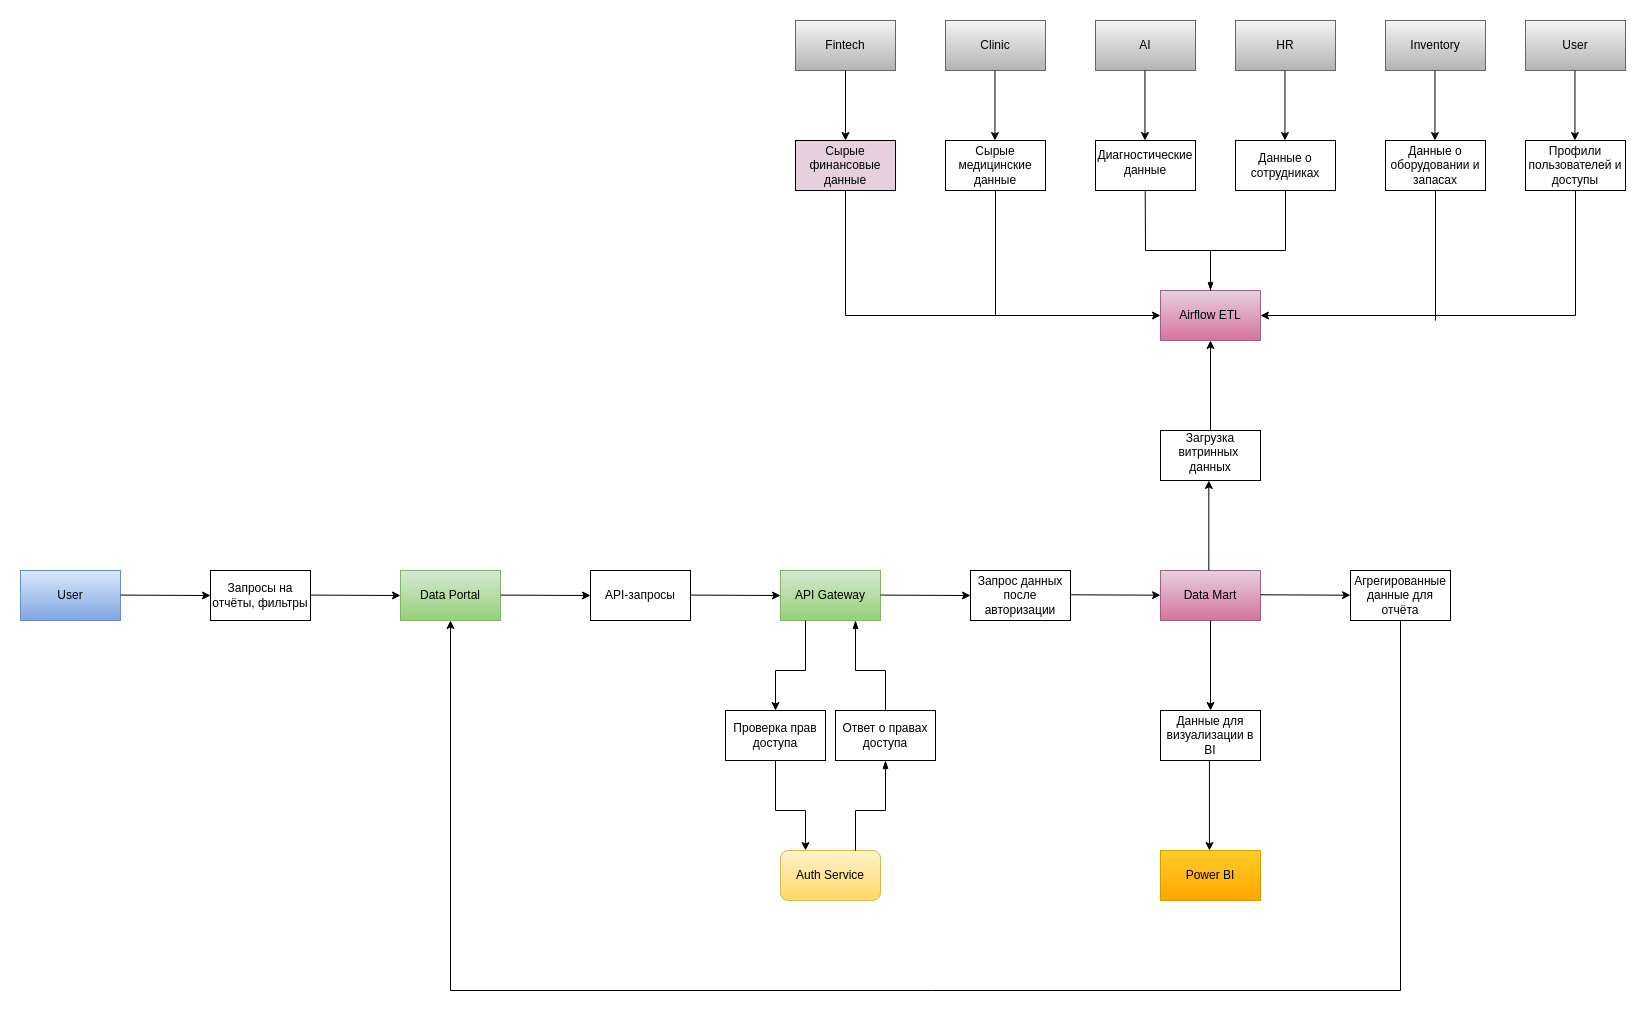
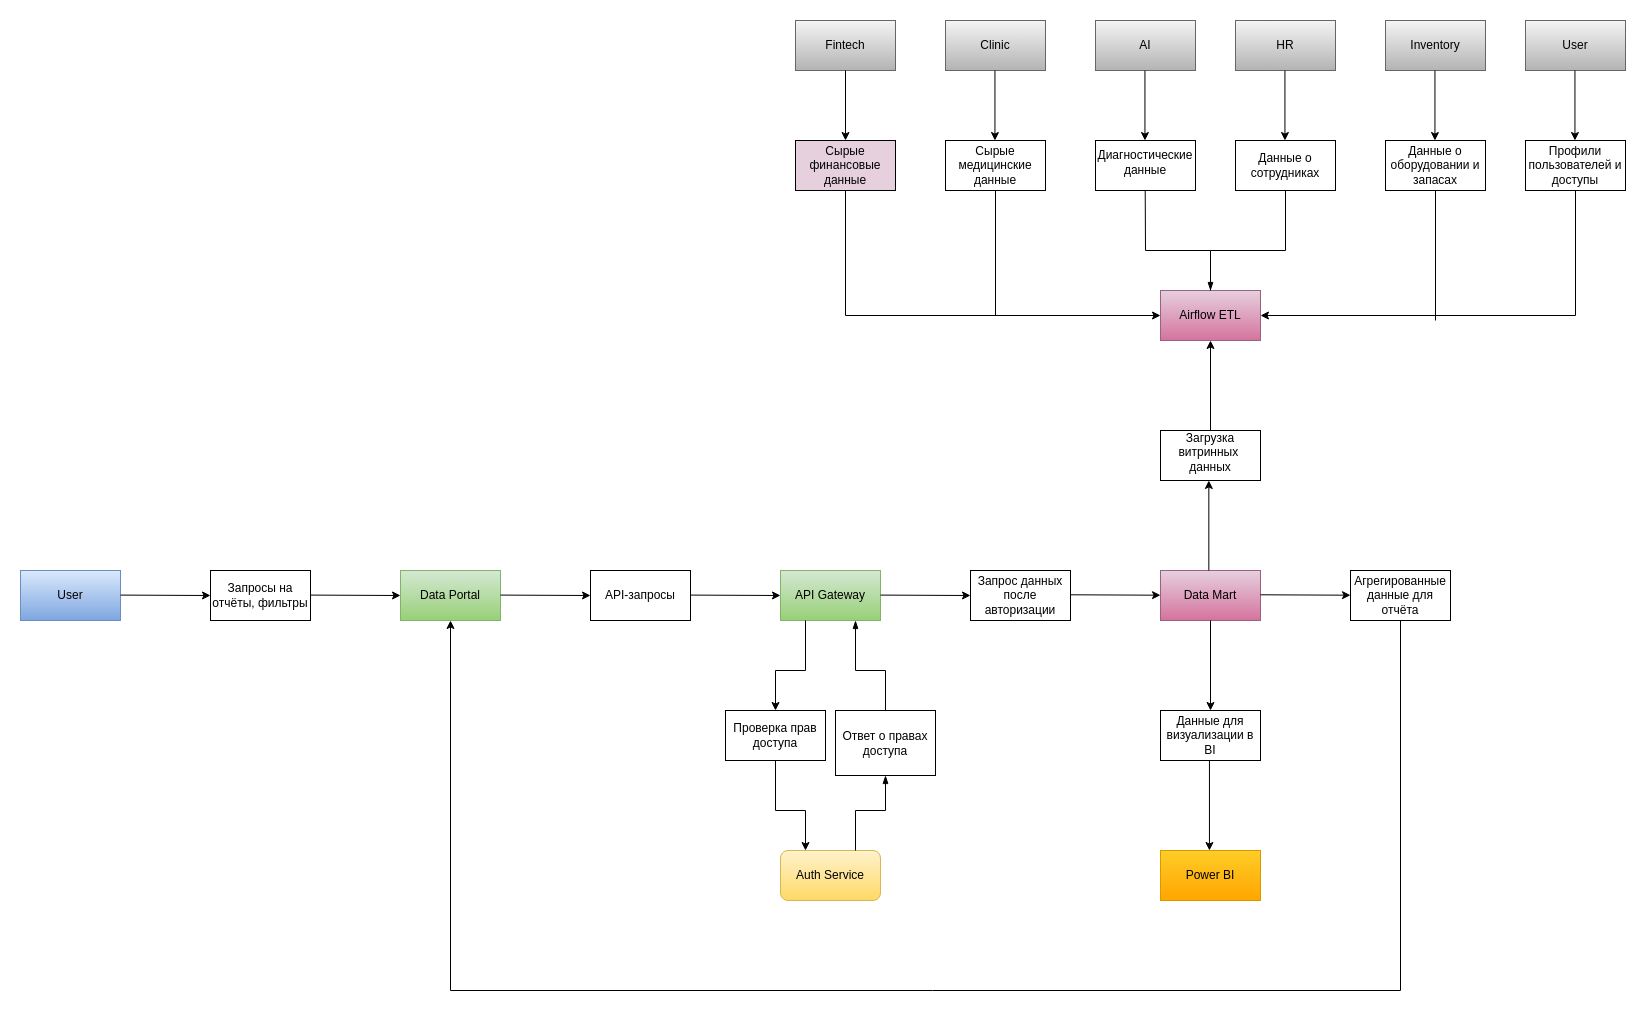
- <mxCell id="22" value="Ответ о правах доступа" style="html=1;dashed=0;whiteSpace=wrap;" vertex="1" parent="1"><mxGeometry x="835" y="710" width="100" height="50" as="geometry" /></mxCell>
+ <mxCell id="22" value="Ответ о правах доступа" style="html=1;dashed=0;whiteSpace=wrap;" vertex="1" parent="1"><mxGeometry x="835" y="710" width="100" height="65" as="geometry" /></mxCell>
